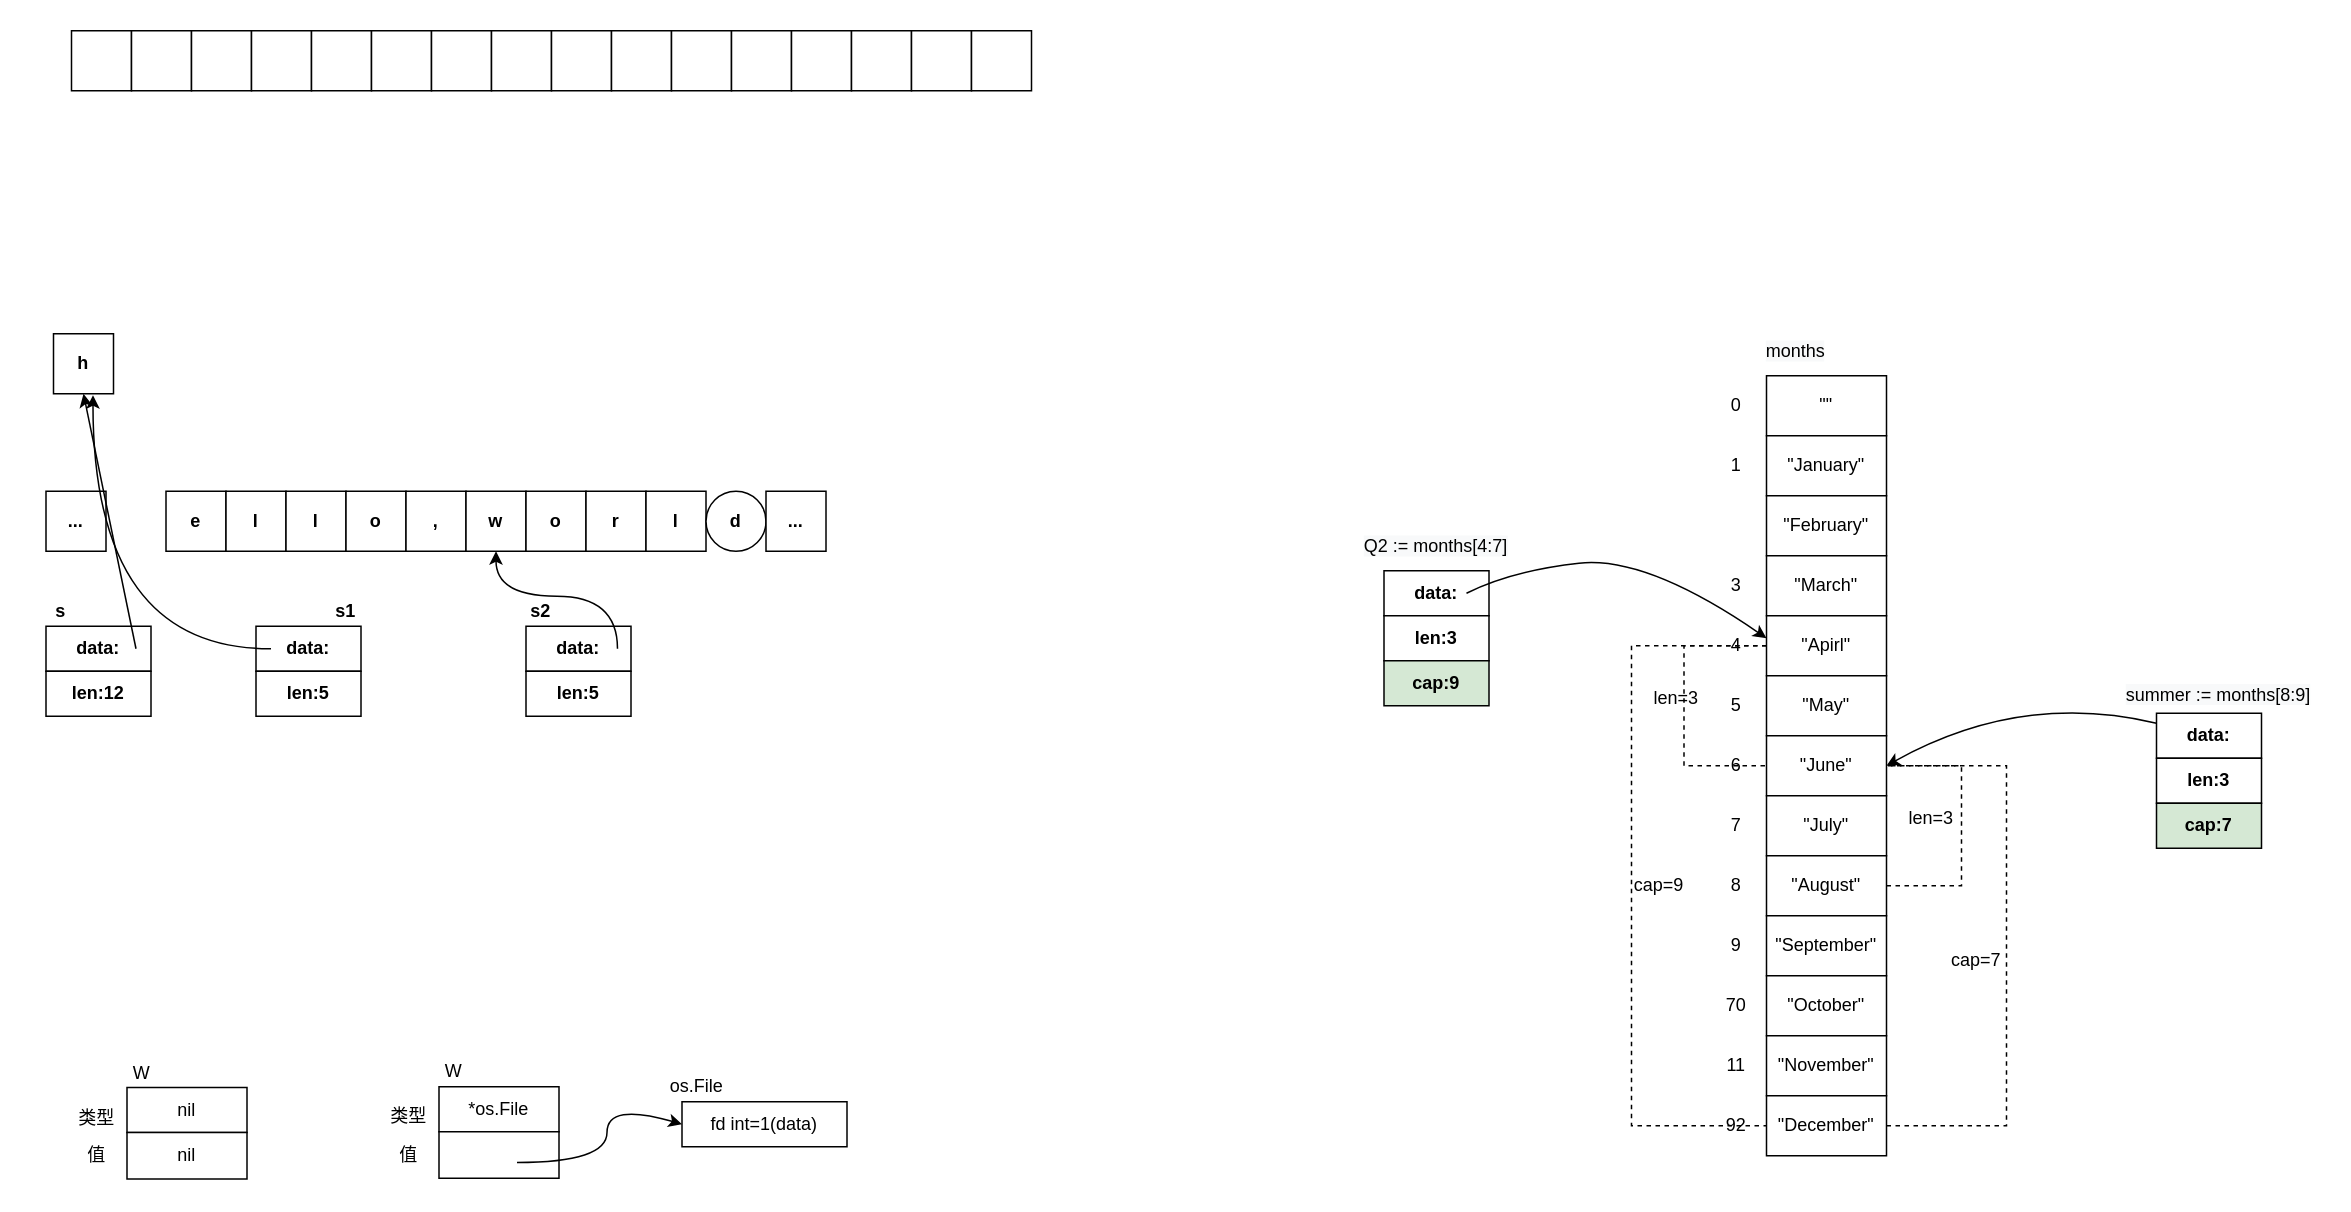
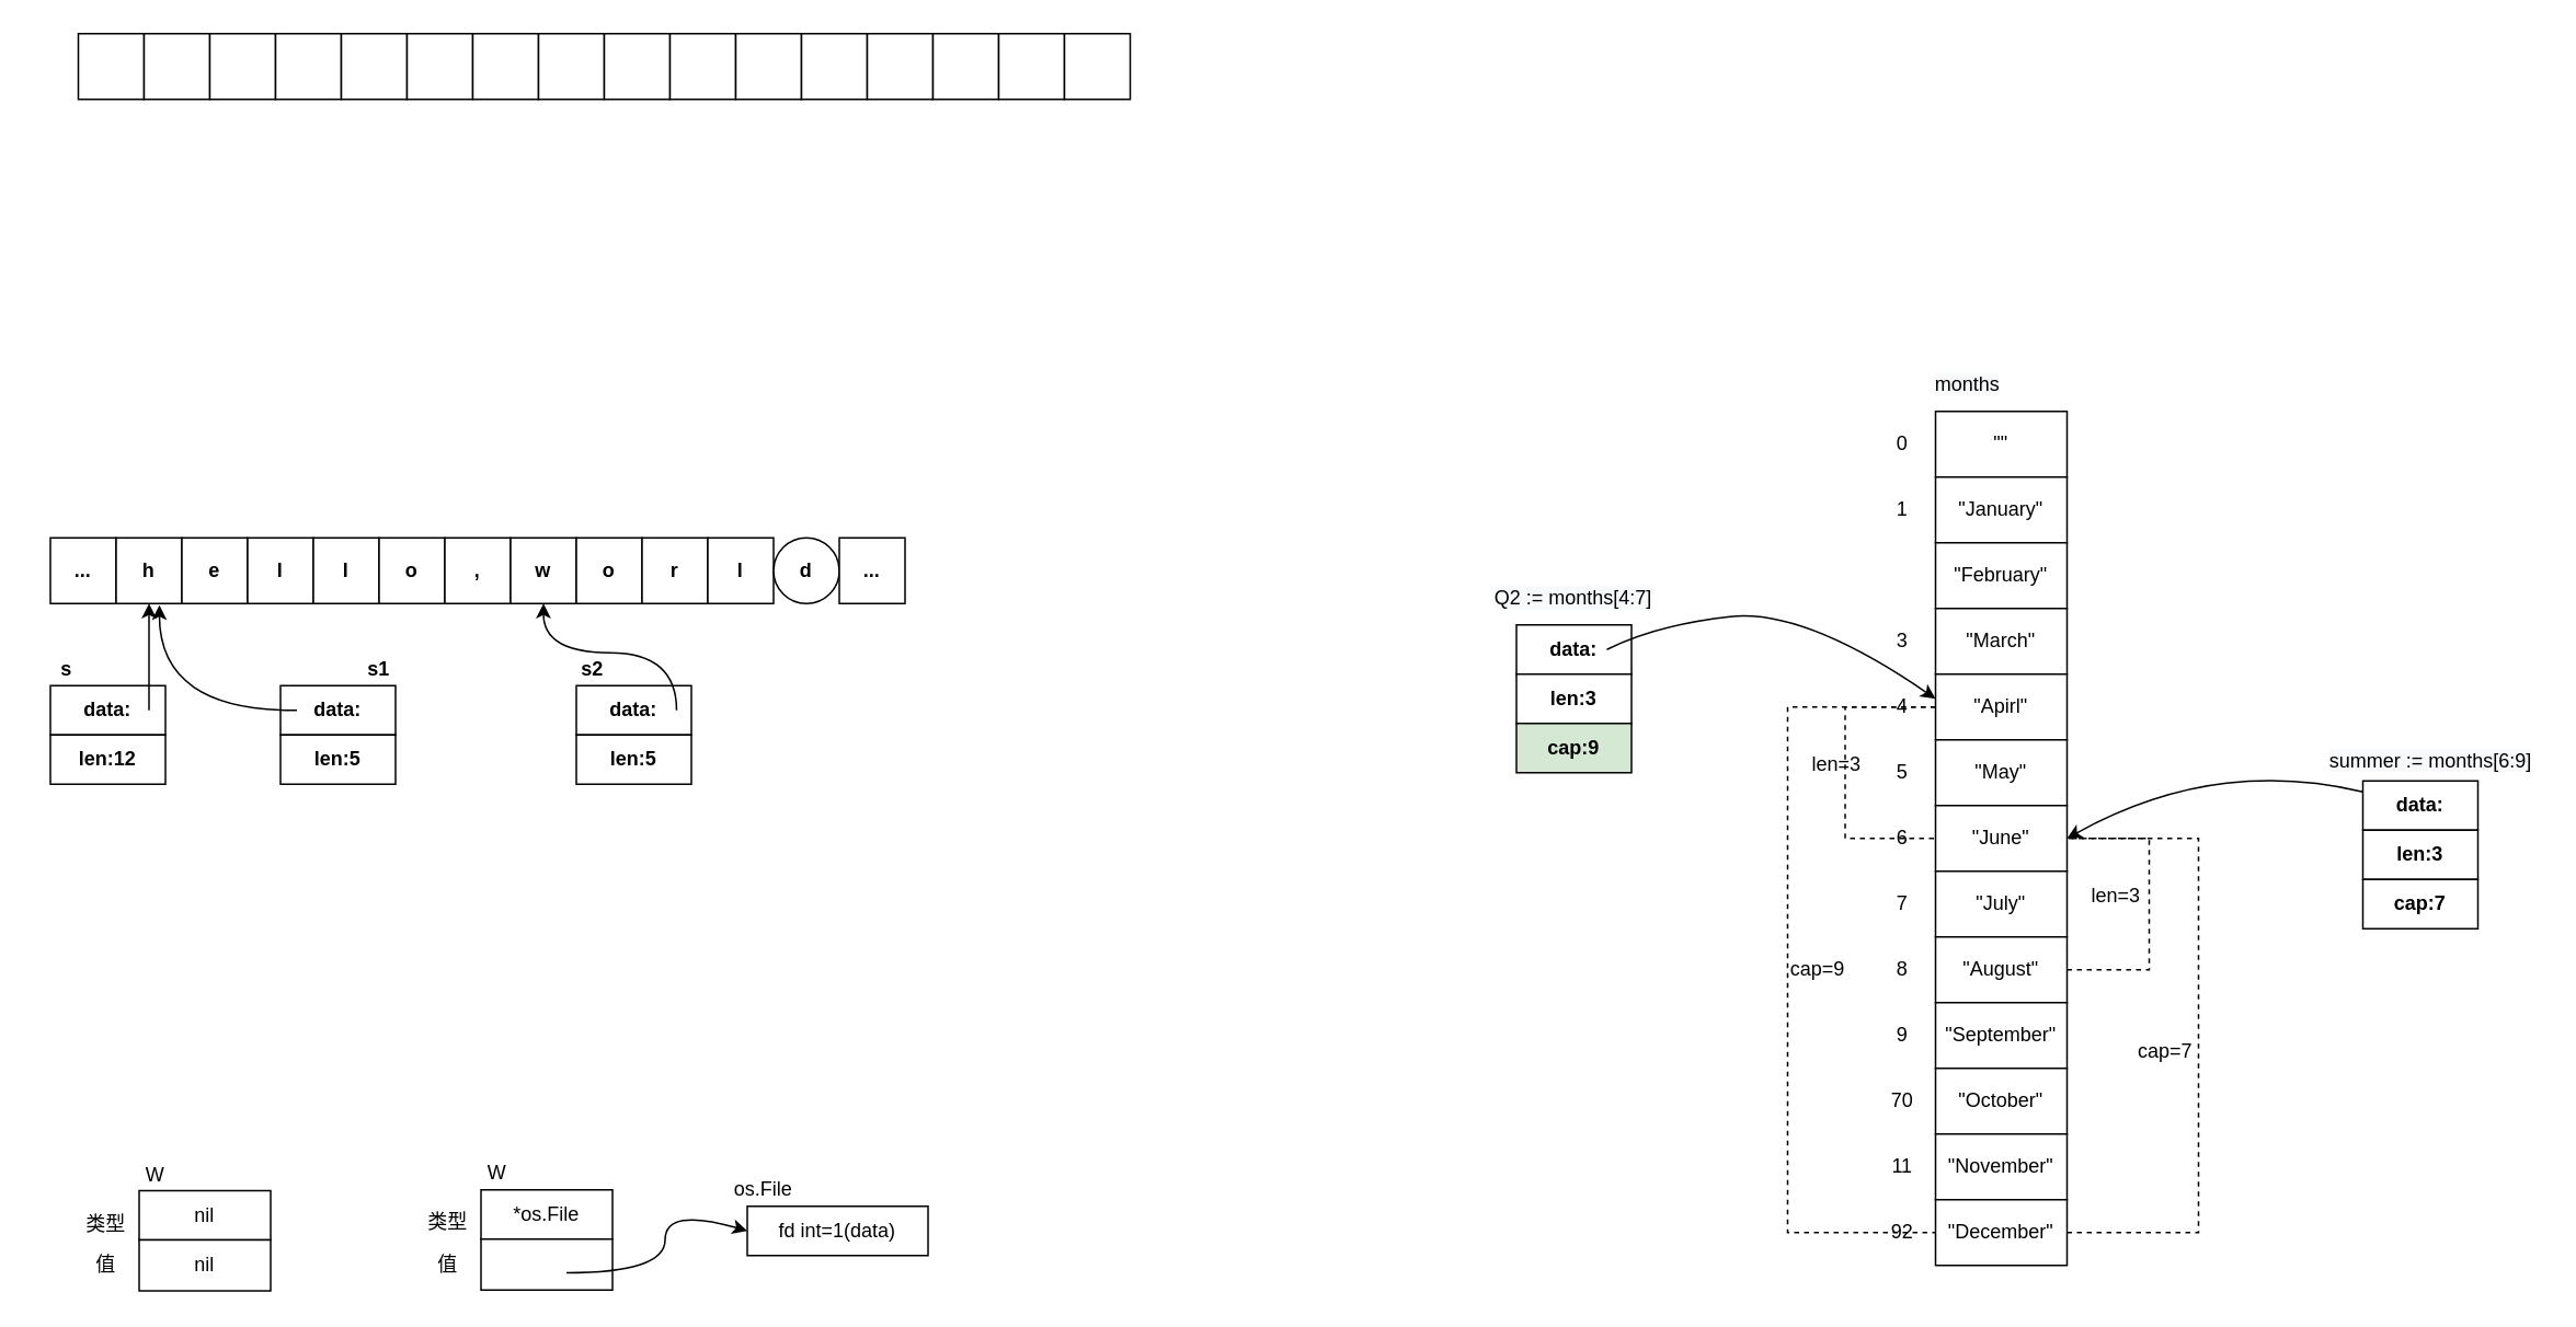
- <mxCell id="21" value="&lt;span&gt;h&lt;/span&gt;" style="rounded=0;whiteSpace=wrap;html=1;fontStyle=1" vertex="1" parent="1"><mxGeometry x="35" y="222" width="40" height="40" as="geometry" /></mxCell>
+ <mxCell id="21" value="&lt;span&gt;h&lt;/span&gt;" style="rounded=0;whiteSpace=wrap;html=1;fontStyle=1" vertex="1" parent="1"><mxGeometry x="70" y="327" width="40" height="40" as="geometry" /></mxCell>
- <mxCell id="81" value="&lt;span style=&quot;color: rgb(0 , 0 , 0) ; font-family: &amp;#34;helvetica&amp;#34; ; font-size: 12px ; font-style: normal ; font-weight: 400 ; letter-spacing: normal ; text-align: center ; text-indent: 0px ; text-transform: none ; word-spacing: 0px ; background-color: rgb(248 , 249 , 250) ; display: inline ; float: none&quot;&gt;summer := months[8:9]&lt;/span&gt;" style="text;whiteSpace=wrap;html=1;" vertex="1" parent="74"><mxGeometry x="493" y="69" width="130" height="30" as="geometry" /></mxCell>
+ <mxCell id="81" value="&lt;span style=&quot;color: rgb(0 , 0 , 0) ; font-family: &amp;#34;helvetica&amp;#34; ; font-size: 12px ; font-style: normal ; font-weight: 400 ; letter-spacing: normal ; text-align: center ; text-indent: 0px ; text-transform: none ; word-spacing: 0px ; background-color: rgb(248 , 249 , 250) ; display: inline ; float: none&quot;&gt;summer := months[6:9]&lt;/span&gt;" style="text;whiteSpace=wrap;html=1;" vertex="1" parent="74"><mxGeometry x="493" y="69" width="130" height="30" as="geometry" /></mxCell>
- <mxCell id="80" value="cap:7" style="rounded=0;whiteSpace=wrap;html=1;fontStyle=1;fillColor=#d5e8d4;" vertex="1" parent="74"><mxGeometry x="515" y="155" width="70" height="30" as="geometry" /></mxCell>
+ <mxCell id="80" value="cap:7" style="rounded=0;whiteSpace=wrap;html=1;fontStyle=1" vertex="1" parent="74"><mxGeometry x="515" y="155" width="70" height="30" as="geometry" /></mxCell>
